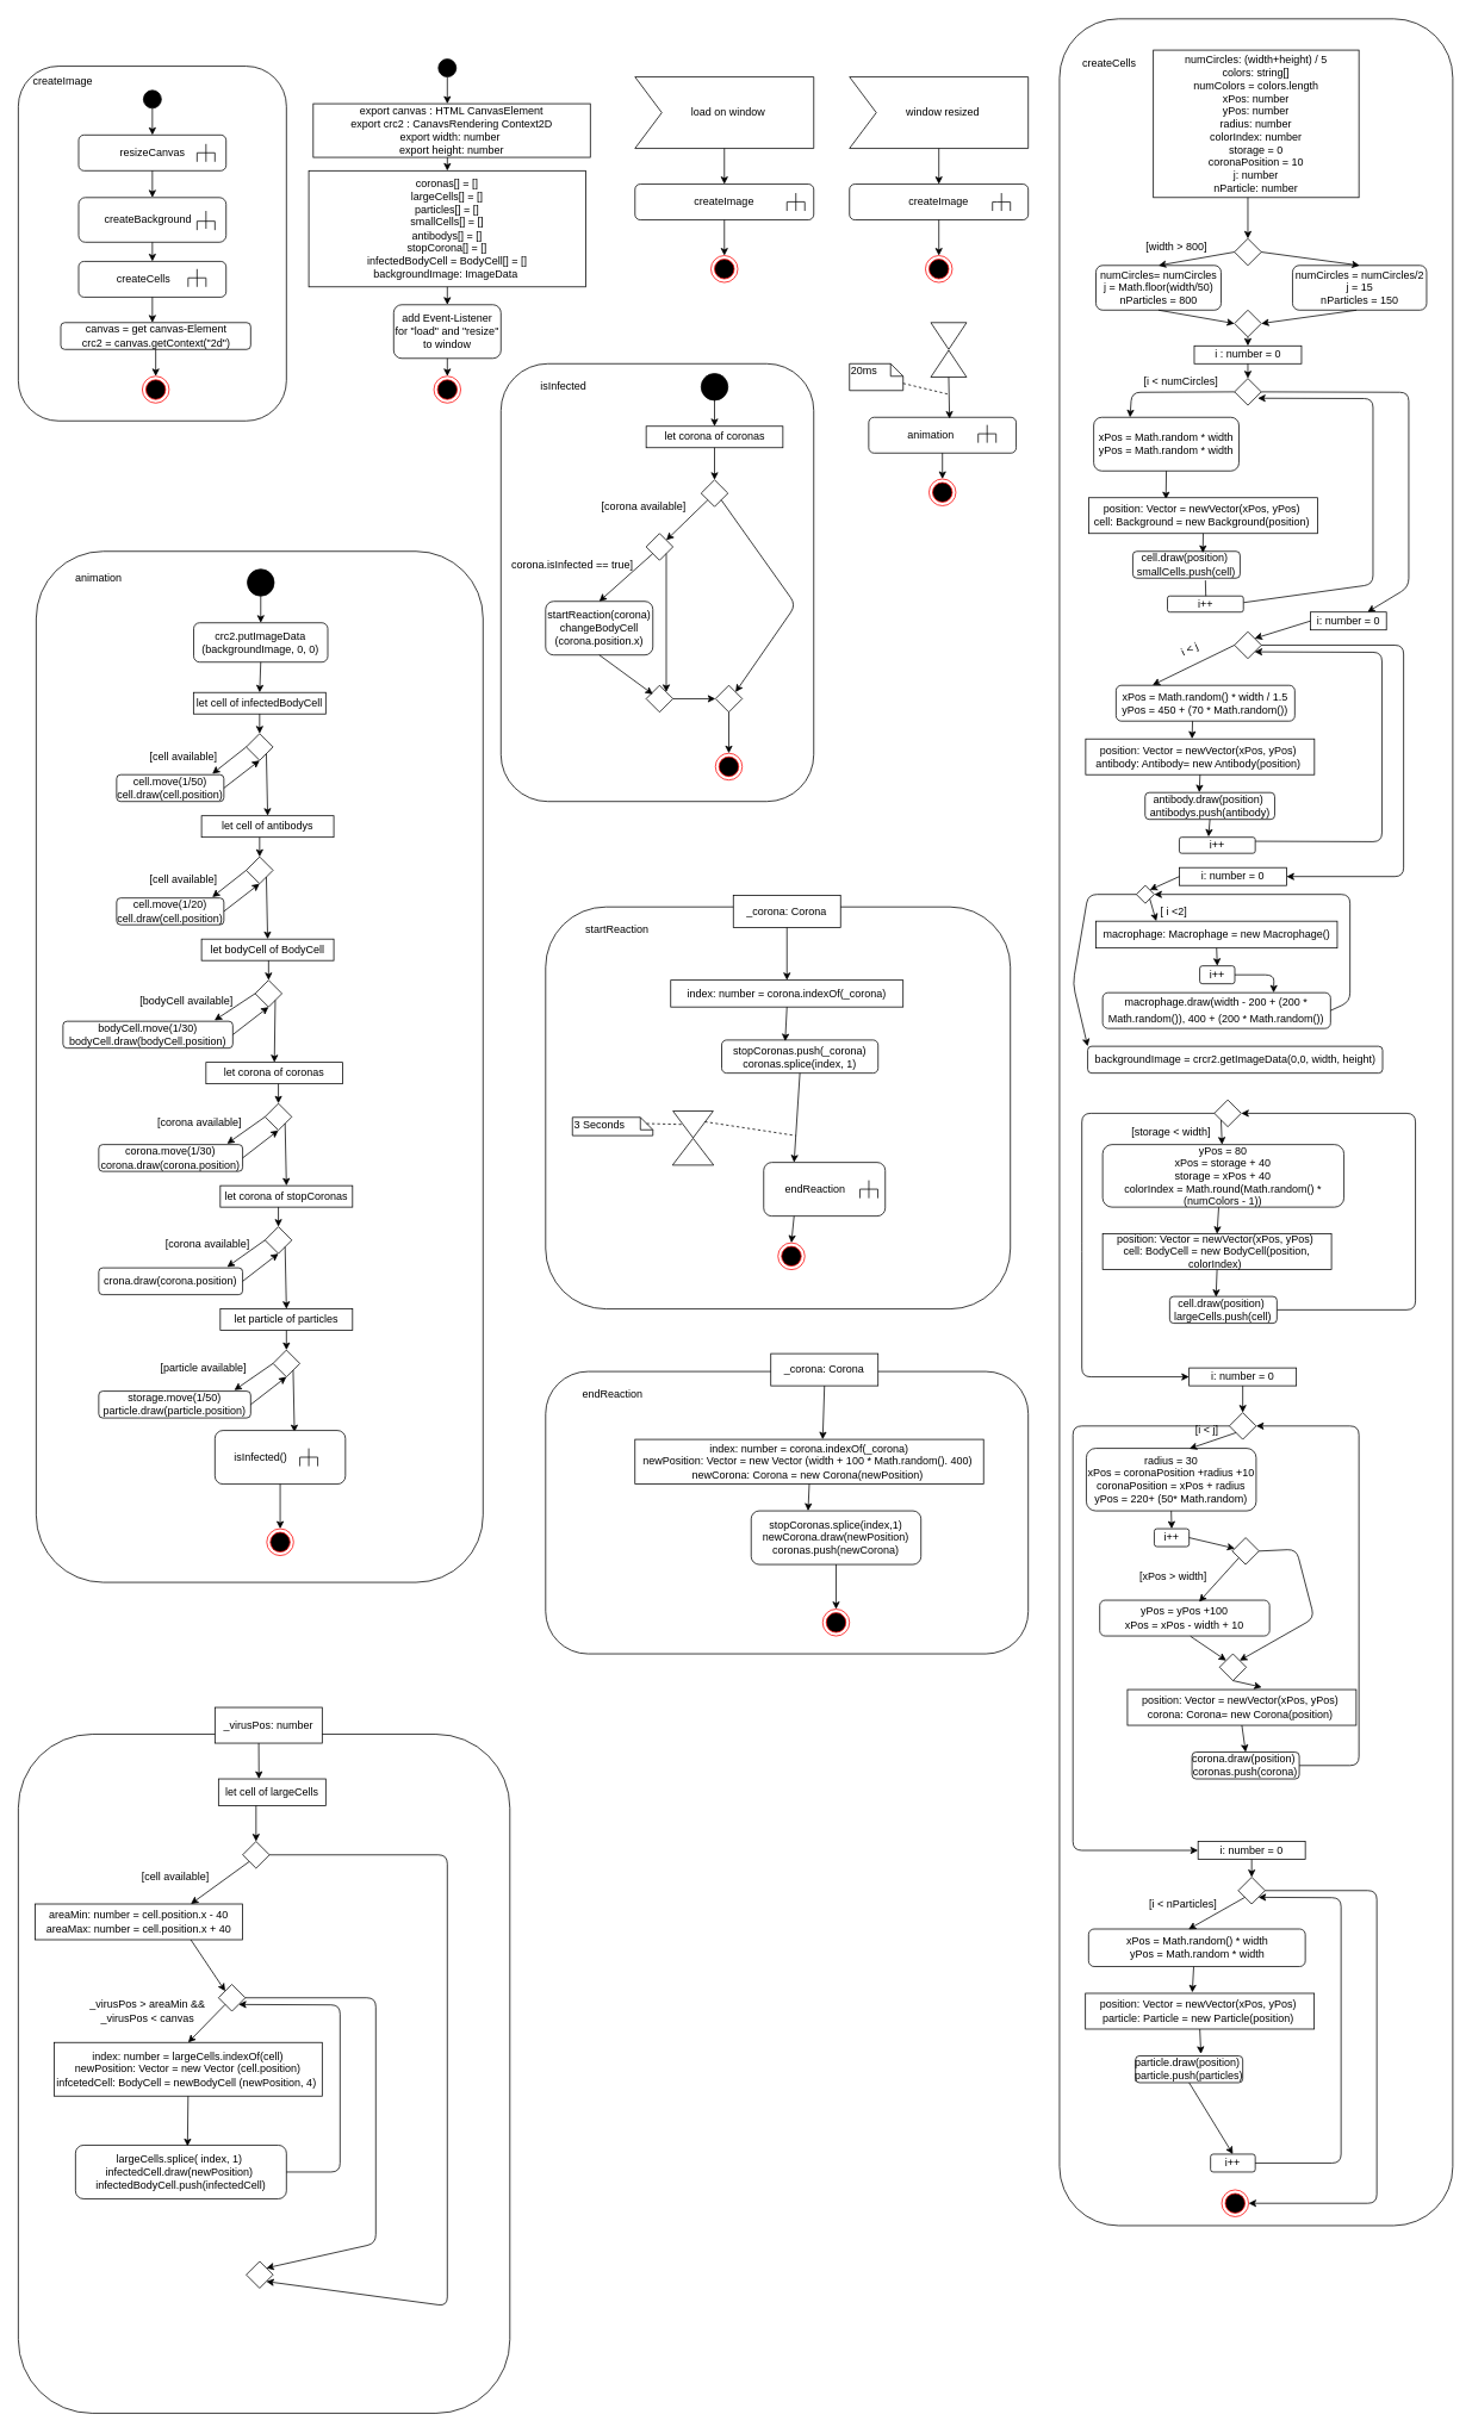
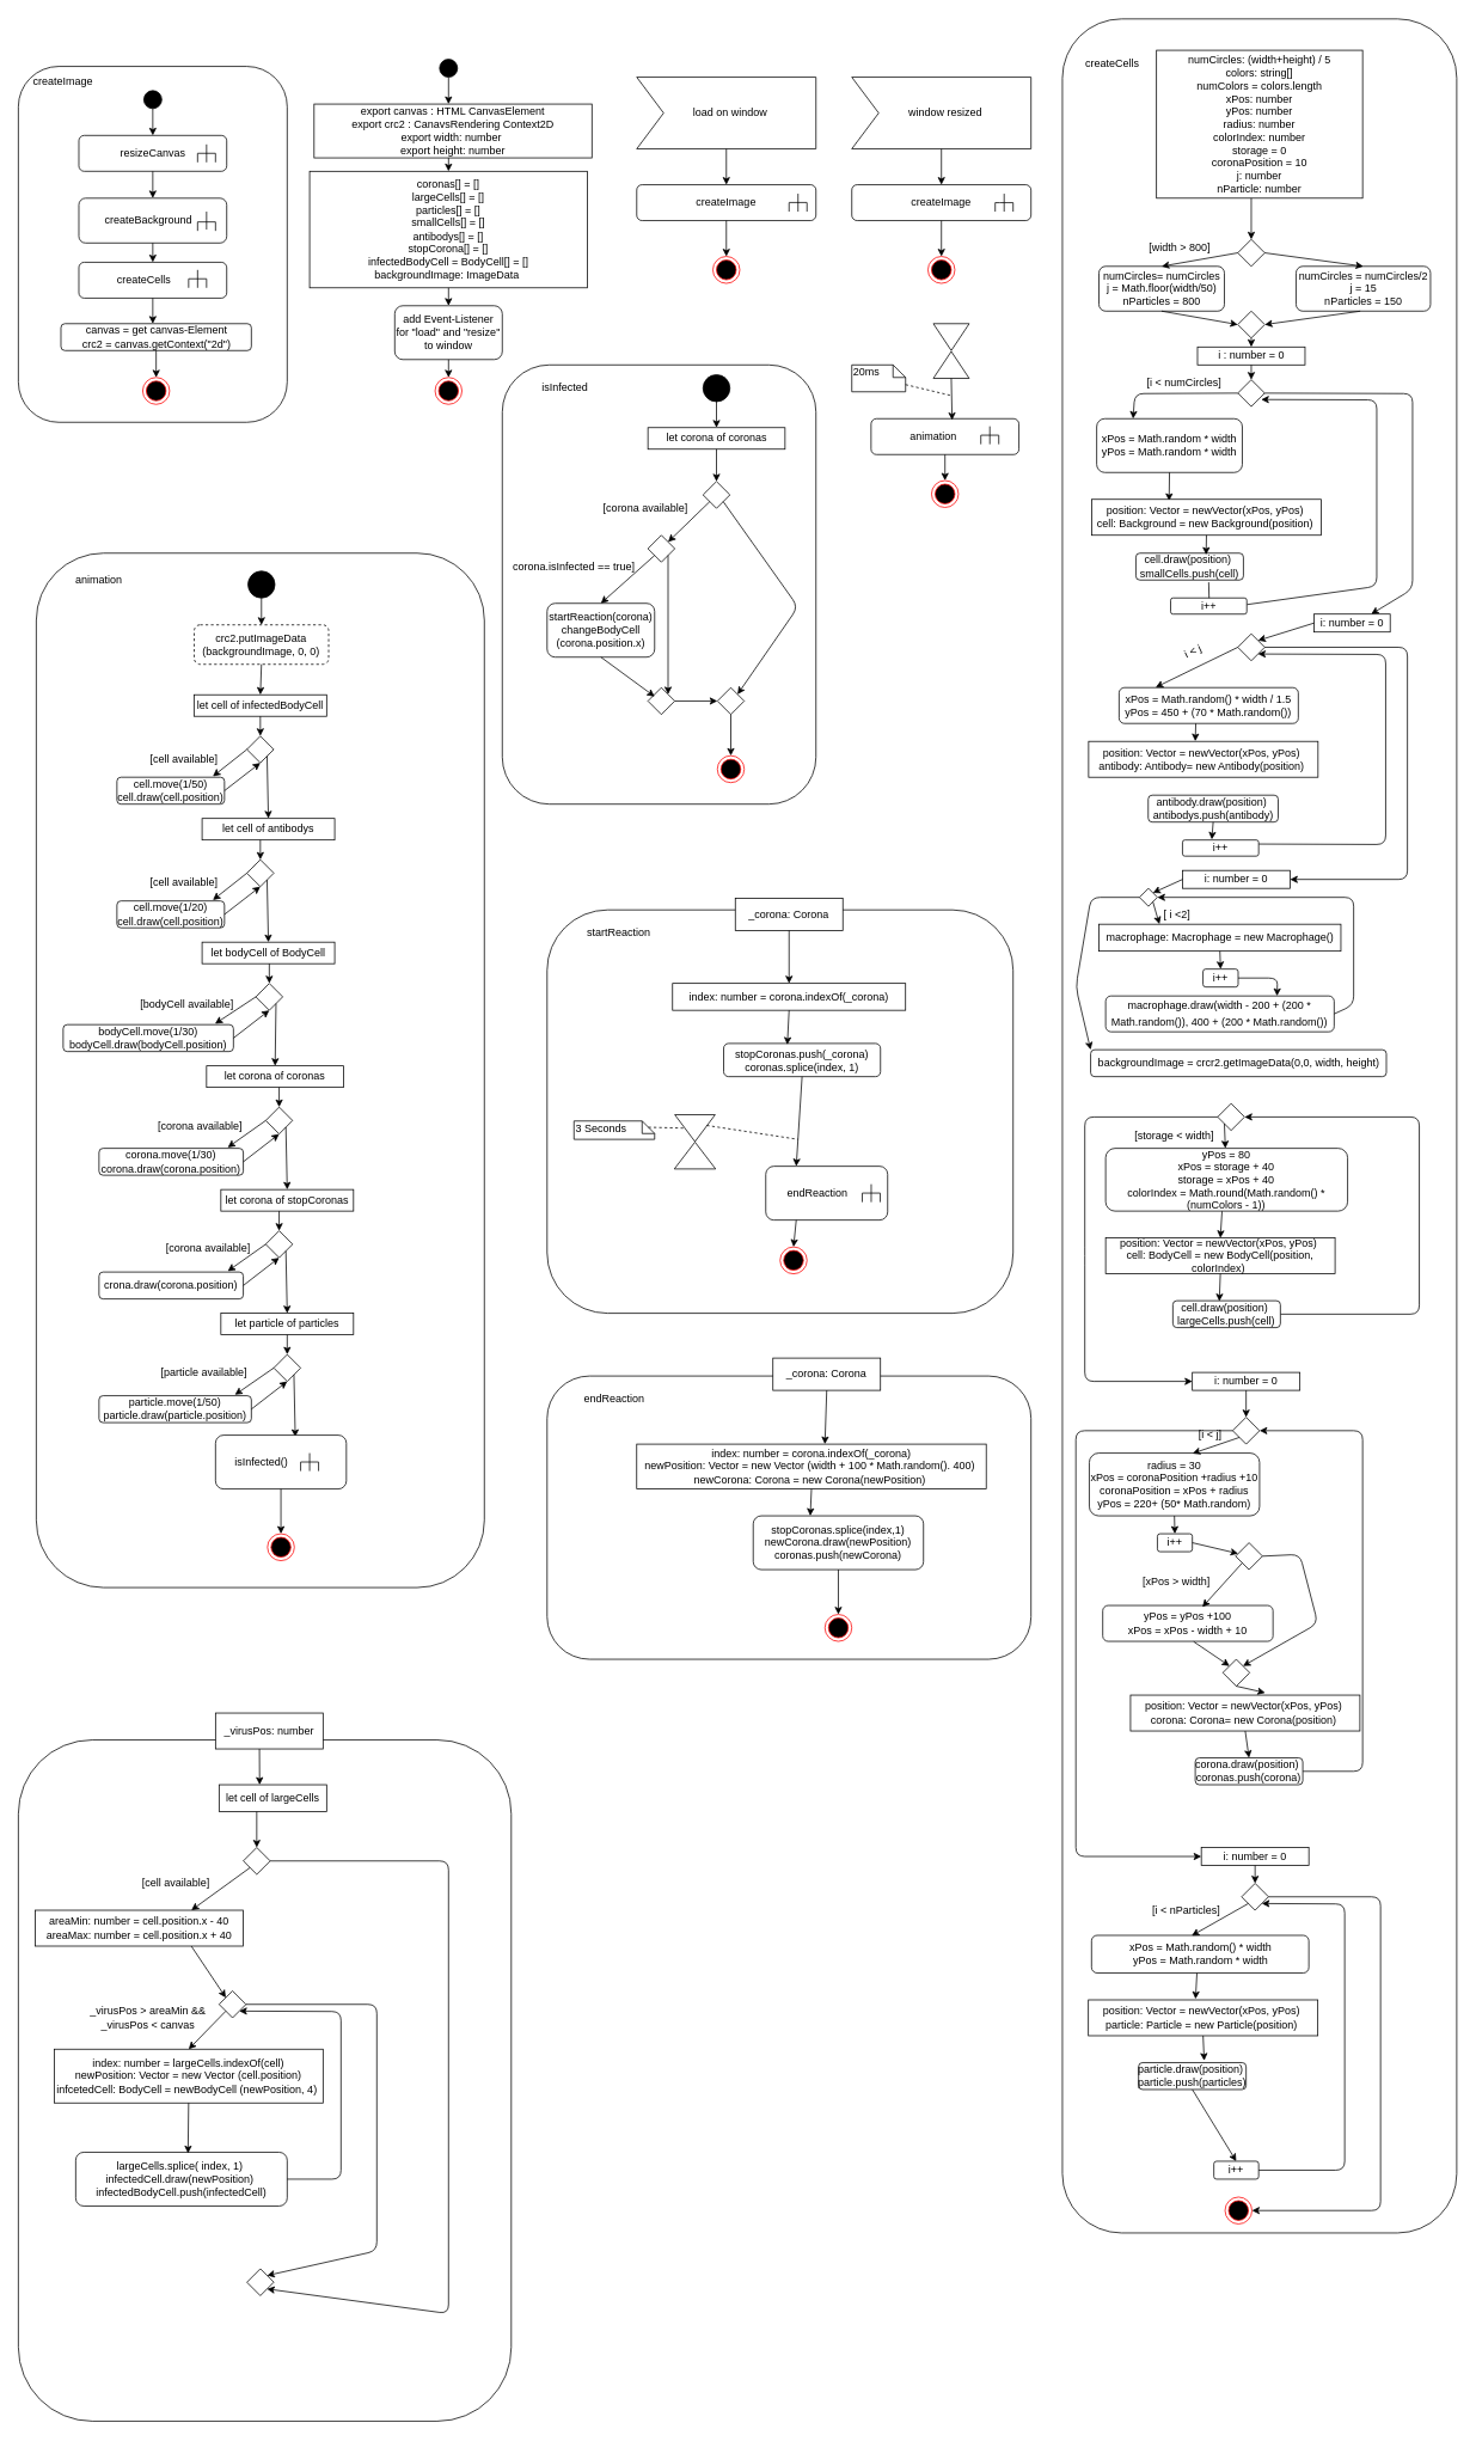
- <mxCell id="169" value="crc2.putImageData (backgroundImage, 0, 0)" style="rounded=1;whiteSpace=wrap;html=1;fillColor=#FFFFFF;" vertex="1" parent="1"><mxGeometry x="216.25" y="696" width="150" height="44" as="geometry" /></mxCell>
+ <mxCell id="169" value="crc2.putImageData (backgroundImage, 0, 0)" style="rounded=1;whiteSpace=wrap;html=1;fillColor=#FFFFFF;dashed=1;" vertex="1" parent="1"><mxGeometry x="216.25" y="696" width="150" height="44" as="geometry" /></mxCell>
- <mxCell id="140" value="" style="endArrow=classic;html=1;exitX=0.5;exitY=1;exitDx=0;exitDy=0;entryX=0.418;entryY=-0.007;entryDx=0;entryDy=0;entryPerimeter=0;" edge="1" parent="1" source="137" target="138"><mxGeometry width="50" height="50" relative="1" as="geometry"><mxPoint x="1015.75" y="916" as="sourcePoint" /><mxPoint x="1065.75" y="866" as="targetPoint" /></mxGeometry></mxCell>
- <mxCell id="215" value="storage.move(1/50)&lt;br&gt;particle.draw(particle.position)" style="rounded=1;whiteSpace=wrap;html=1;fillColor=#FFFFFF;" vertex="1" parent="1"><mxGeometry x="110" y="1556" width="170" height="30" as="geometry" /></mxCell>
+ <mxCell id="215" value="particle.move(1/50)&lt;br&gt;particle.draw(particle.position)" style="rounded=1;whiteSpace=wrap;html=1;fillColor=#FFFFFF;" vertex="1" parent="1"><mxGeometry x="110" y="1556" width="170" height="30" as="geometry" /></mxCell>
